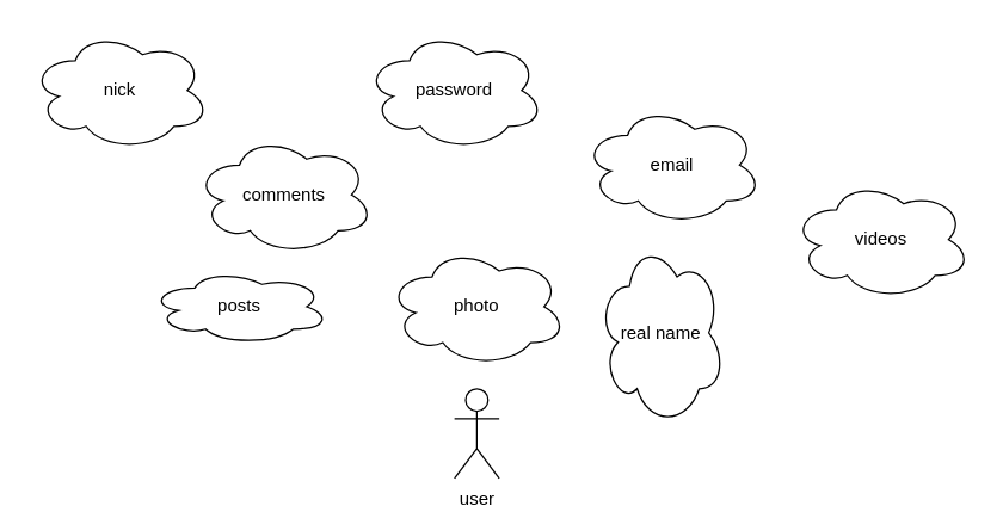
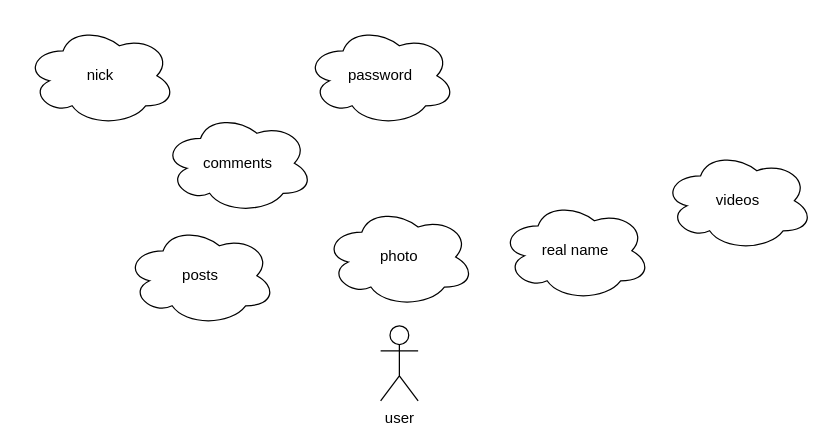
- <mxCell id="10" value="email" style="ellipse;shape=cloud;whiteSpace=wrap;html=1;" vertex="1" parent="1"><mxGeometry x="390" y="70" width="120" height="80" as="geometry" /></mxCell>
- <mxCell id="6" value="posts" style="ellipse;shape=cloud;whiteSpace=wrap;html=1;" vertex="1" parent="1"><mxGeometry x="100" y="180" width="120" height="50" as="geometry" /></mxCell>
+ <mxCell id="6" value="posts" style="ellipse;shape=cloud;whiteSpace=wrap;html=1;" vertex="1" parent="1"><mxGeometry x="100" y="180" width="120" height="80" as="geometry" /></mxCell>
- <mxCell id="9" value="real name" style="ellipse;shape=cloud;whiteSpace=wrap;html=1;" vertex="1" parent="1"><mxGeometry x="400" y="160" width="85" height="125" as="geometry" /></mxCell>
+ <mxCell id="9" value="real name" style="ellipse;shape=cloud;whiteSpace=wrap;html=1;" vertex="1" parent="1"><mxGeometry x="400" y="160" width="120" height="80" as="geometry" /></mxCell>
